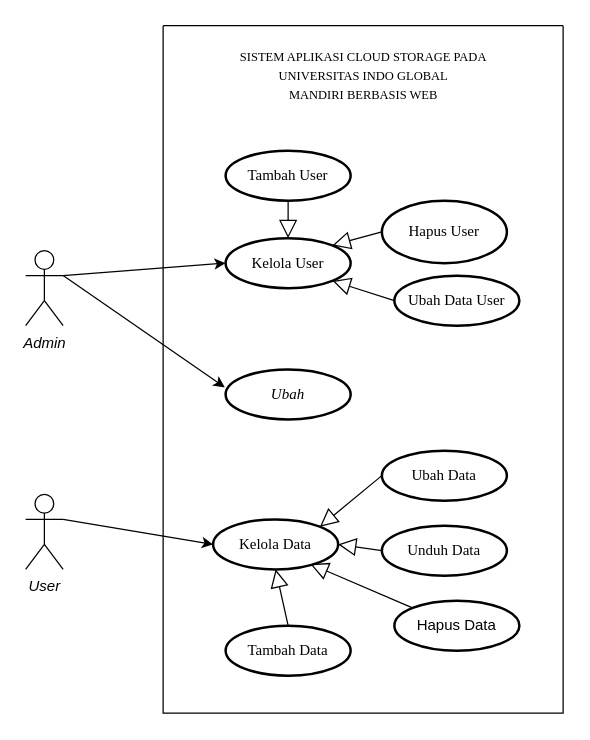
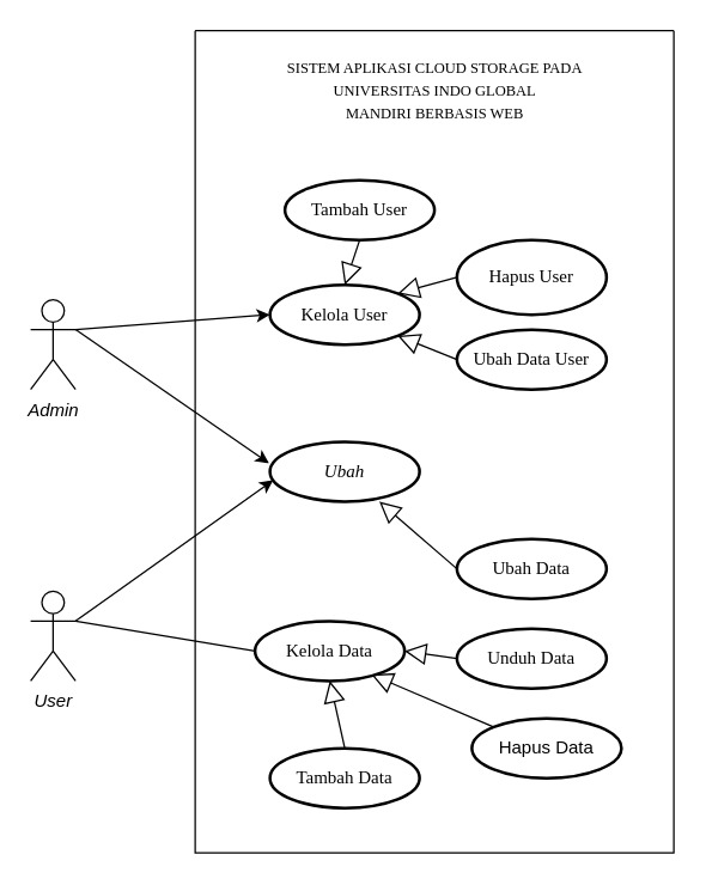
- <mxCell id="8" value="&lt;font data-sider-select-id=&quot;2383cc40-95ec-4c2f-be98-fb768a32d19f&quot; face=&quot;Times New Roman&quot;&gt;Tambah User&lt;/font&gt;" style="strokeWidth=2;html=1;shape=mxgraph.flowchart.start_1;whiteSpace=wrap;" vertex="1" parent="6"><mxGeometry x="50" y="100" width="100" height="40" as="geometry" /></mxCell>
+ <mxCell id="8" value="&lt;font data-sider-select-id=&quot;2383cc40-95ec-4c2f-be98-fb768a32d19f&quot; face=&quot;Times New Roman&quot;&gt;Tambah User&lt;/font&gt;" style="strokeWidth=2;html=1;shape=mxgraph.flowchart.start_1;whiteSpace=wrap;" vertex="1" parent="6"><mxGeometry x="60" y="100" width="100" height="40" as="geometry" /></mxCell>
- <mxCell id="21" value="&lt;font data-sider-select-id=&quot;cd4671c0-0fde-44b0-9225-674e0c319b2e&quot; face=&quot;Times New Roman&quot;&gt;Ubah Data User&lt;/font&gt;" style="strokeWidth=2;html=1;shape=mxgraph.flowchart.start_1;whiteSpace=wrap;" vertex="1" parent="6"><mxGeometry x="185" y="200" width="100" height="40" as="geometry" /></mxCell>
+ <mxCell id="21" value="&lt;font data-sider-select-id=&quot;cd4671c0-0fde-44b0-9225-674e0c319b2e&quot; face=&quot;Times New Roman&quot;&gt;Ubah Data User&lt;/font&gt;" style="strokeWidth=2;html=1;shape=mxgraph.flowchart.start_1;whiteSpace=wrap;" vertex="1" parent="6"><mxGeometry x="175" y="200" width="100" height="40" as="geometry" /></mxCell>
+ <mxCell id="4" value="" style="endArrow=classic;html=1;rounded=0;exitX=1;exitY=0.333;exitDx=0;exitDy=0;exitPerimeter=0;entryX=0.021;entryY=0.643;entryDx=0;entryDy=0;entryPerimeter=0;" edge="1" parent="1" source="2" target="11"><mxGeometry width="50" height="50" relative="1" as="geometry"><mxPoint x="270" y="510" as="sourcePoint" /><mxPoint x="250" y="450" as="targetPoint" /></mxGeometry></mxCell>
- <mxCell id="20" value="" style="endArrow=block;html=1;rounded=0;exitX=0;exitY=0.5;exitDx=0;exitDy=0;exitPerimeter=0;entryX=0.855;entryY=0.145;entryDx=0;entryDy=0;entryPerimeter=0;endFill=0;endSize=12;" edge="1" parent="6" source="19" target="12"><mxGeometry width="50" height="50" relative="1" as="geometry"><mxPoint x="210" y="245" as="sourcePoint" /><mxPoint x="153" y="223" as="targetPoint" /></mxGeometry></mxCell>
+ <mxCell id="20" value="" style="endArrow=block;html=1;rounded=0;exitX=0;exitY=0.5;exitDx=0;exitDy=0;exitPerimeter=0;endFill=0;endSize=12;" edge="1" parent="6" source="19" target="11"><mxGeometry width="50" height="50" relative="1" as="geometry"><mxPoint x="210" y="245" as="sourcePoint" /><mxPoint x="153" y="223" as="targetPoint" /></mxGeometry></mxCell>
- <mxCell id="25" value="" style="endArrow=classic;html=1;rounded=0;entryX=0;entryY=0.5;entryDx=0;entryDy=0;entryPerimeter=0;exitX=1;exitY=0.333;exitDx=0;exitDy=0;exitPerimeter=0;" edge="1" parent="1" source="2" target="12"><mxGeometry width="50" height="50" relative="1" as="geometry"><mxPoint x="40" y="400" as="sourcePoint" /><mxPoint x="173" y="412" as="targetPoint" /></mxGeometry></mxCell>
+ <mxCell id="25" value="" style="endArrow=none;html=1;rounded=0;entryX=0;entryY=0.5;entryDx=0;entryDy=0;entryPerimeter=0;exitX=1;exitY=0.333;exitDx=0;exitDy=0;exitPerimeter=0;" edge="1" parent="1" source="2" target="12"><mxGeometry width="50" height="50" relative="1" as="geometry"><mxPoint x="40" y="400" as="sourcePoint" /><mxPoint x="173" y="412" as="targetPoint" /></mxGeometry></mxCell>
